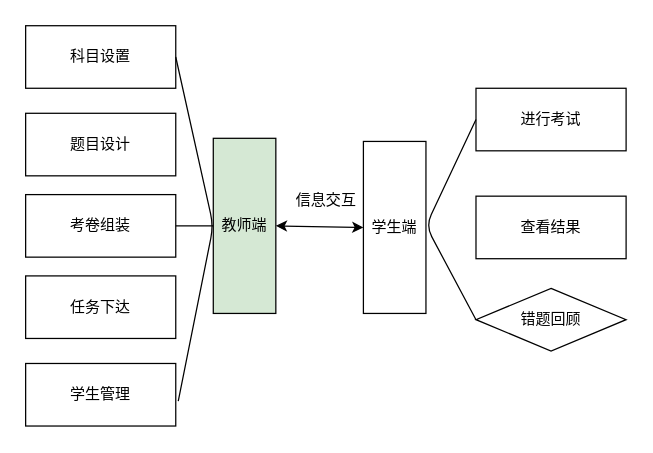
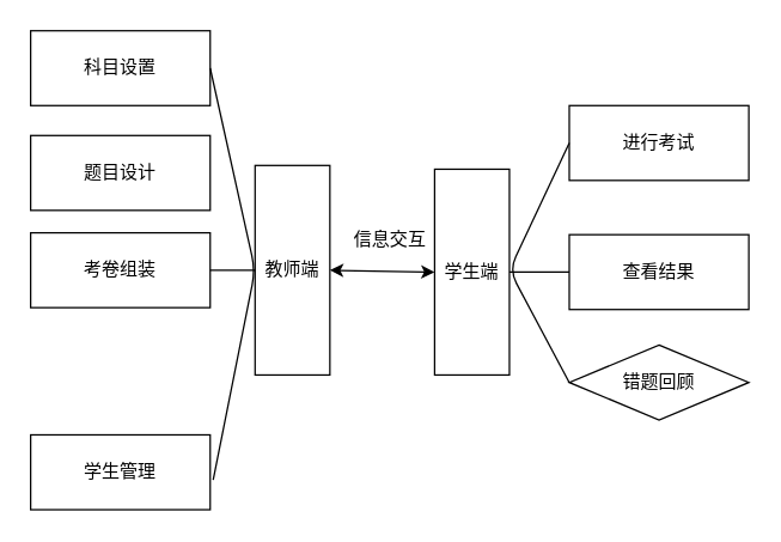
- <mxCell id="8" value="教师端" style="rounded=0;whiteSpace=wrap;html=1;fillColor=#d5e8d4;" vertex="1" parent="1"><mxGeometry x="170" y="110" width="50" height="140" as="geometry" /></mxCell>
+ <mxCell id="8" value="教师端" style="rounded=0;whiteSpace=wrap;html=1;" vertex="1" parent="1"><mxGeometry x="170" y="110" width="50" height="140" as="geometry" /></mxCell>
+ <mxCell id="17" value="" style="endArrow=none;html=1;exitX=1;exitY=0.5;exitDx=0;exitDy=0;entryX=0;entryY=0.5;entryDx=0;entryDy=0;" edge="1" parent="1" source="7" target="2"><mxGeometry width="50" height="50" relative="1" as="geometry"><mxPoint x="380" y="210" as="sourcePoint" /><mxPoint x="430" y="160" as="targetPoint" /></mxGeometry></mxCell>
- <mxCell id="9" value="任务下达" style="rounded=0;whiteSpace=wrap;html=1;" vertex="1" parent="1"><mxGeometry x="20" y="220" width="120" height="50" as="geometry" /></mxCell>
